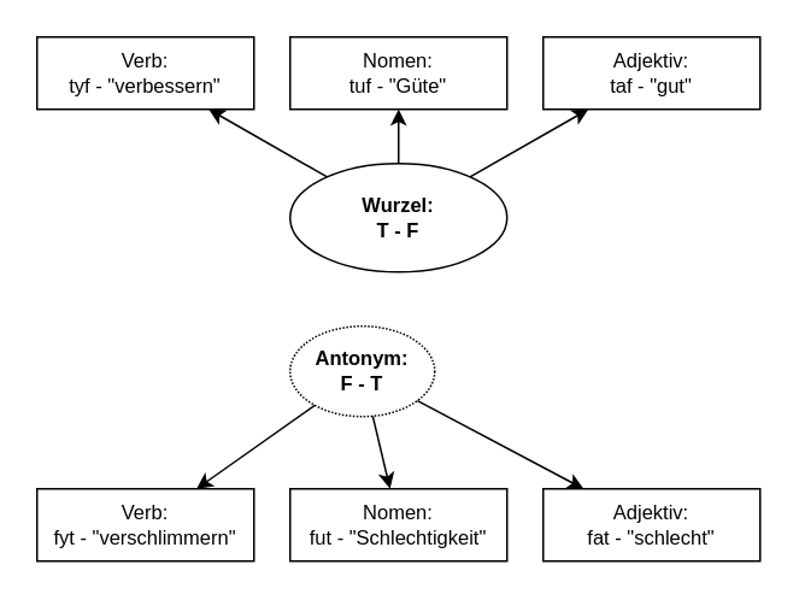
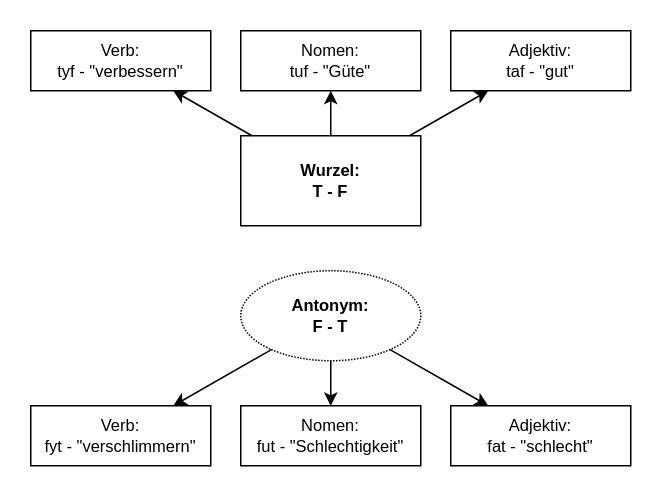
- <mxCell id="2" value="Wurzel:&lt;br style=&quot;font-size: 11px&quot;&gt;T - F" style="ellipse;whiteSpace=wrap;html=1;fontStyle=1;fontSize=11;" parent="1" vertex="1"><mxGeometry x="160" y="90" width="120" height="60" as="geometry" /></mxCell>
+ <mxCell id="2" value="Wurzel:&lt;br style=&quot;font-size: 11px&quot;&gt;T - F" style="whiteSpace=wrap;html=1;fontStyle=1;fontSize=11;rounded=0;" parent="1" vertex="1"><mxGeometry x="160" y="90" width="120" height="60" as="geometry" /></mxCell>
- <mxCell id="9" value="Antonym:&lt;br style=&quot;font-size: 11px&quot;&gt;F - T" style="ellipse;whiteSpace=wrap;html=1;fontStyle=1;fontSize=11;dashed=1;dashPattern=1 1;" parent="1" vertex="1"><mxGeometry x="160" y="180" width="80" height="50" as="geometry" /></mxCell>
+ <mxCell id="9" value="Antonym:&lt;br style=&quot;font-size: 11px&quot;&gt;F - T" style="ellipse;whiteSpace=wrap;html=1;fontStyle=1;fontSize=11;dashed=1;dashPattern=1 1;" parent="1" vertex="1"><mxGeometry x="160" y="180" width="120" height="60" as="geometry" /></mxCell>
